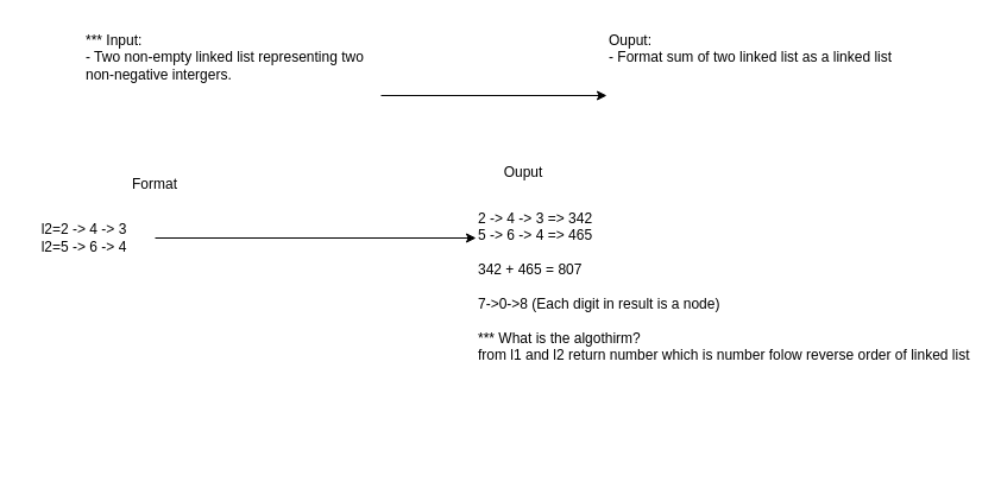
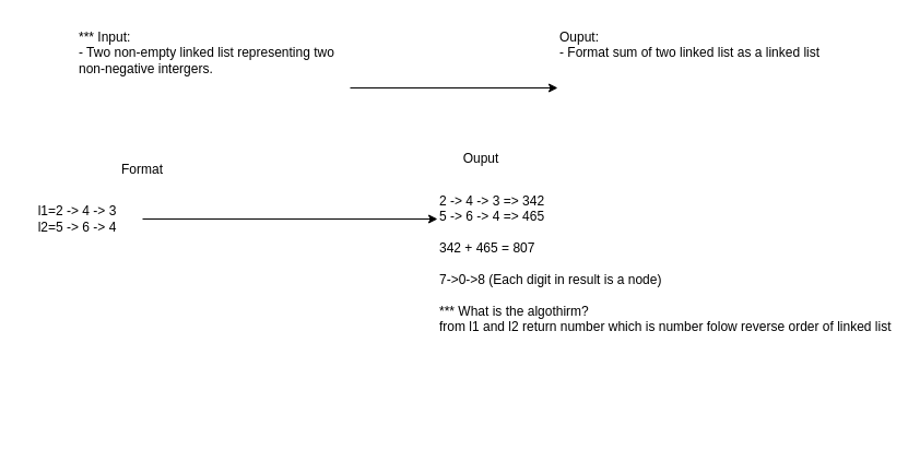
- <mxCell id="8" value="l2=2 -&amp;gt; 4 -&amp;gt; 3&lt;div&gt;l2=5 -&amp;gt; 6 -&amp;gt; 4&lt;/div&gt;" style="text;html=1;align=center;verticalAlign=middle;resizable=0;points=[];autosize=1;strokeColor=none;fillColor=none;" vertex="1" parent="1"><mxGeometry x="20" y="180" width="100" height="40" as="geometry" /></mxCell>
+ <mxCell id="8" value="l1=2 -&amp;gt; 4 -&amp;gt; 3&lt;div&gt;l2=5 -&amp;gt; 6 -&amp;gt; 4&lt;/div&gt;" style="text;html=1;align=center;verticalAlign=middle;resizable=0;points=[];autosize=1;strokeColor=none;fillColor=none;" vertex="1" parent="1"><mxGeometry x="20" y="180" width="100" height="40" as="geometry" /></mxCell>
